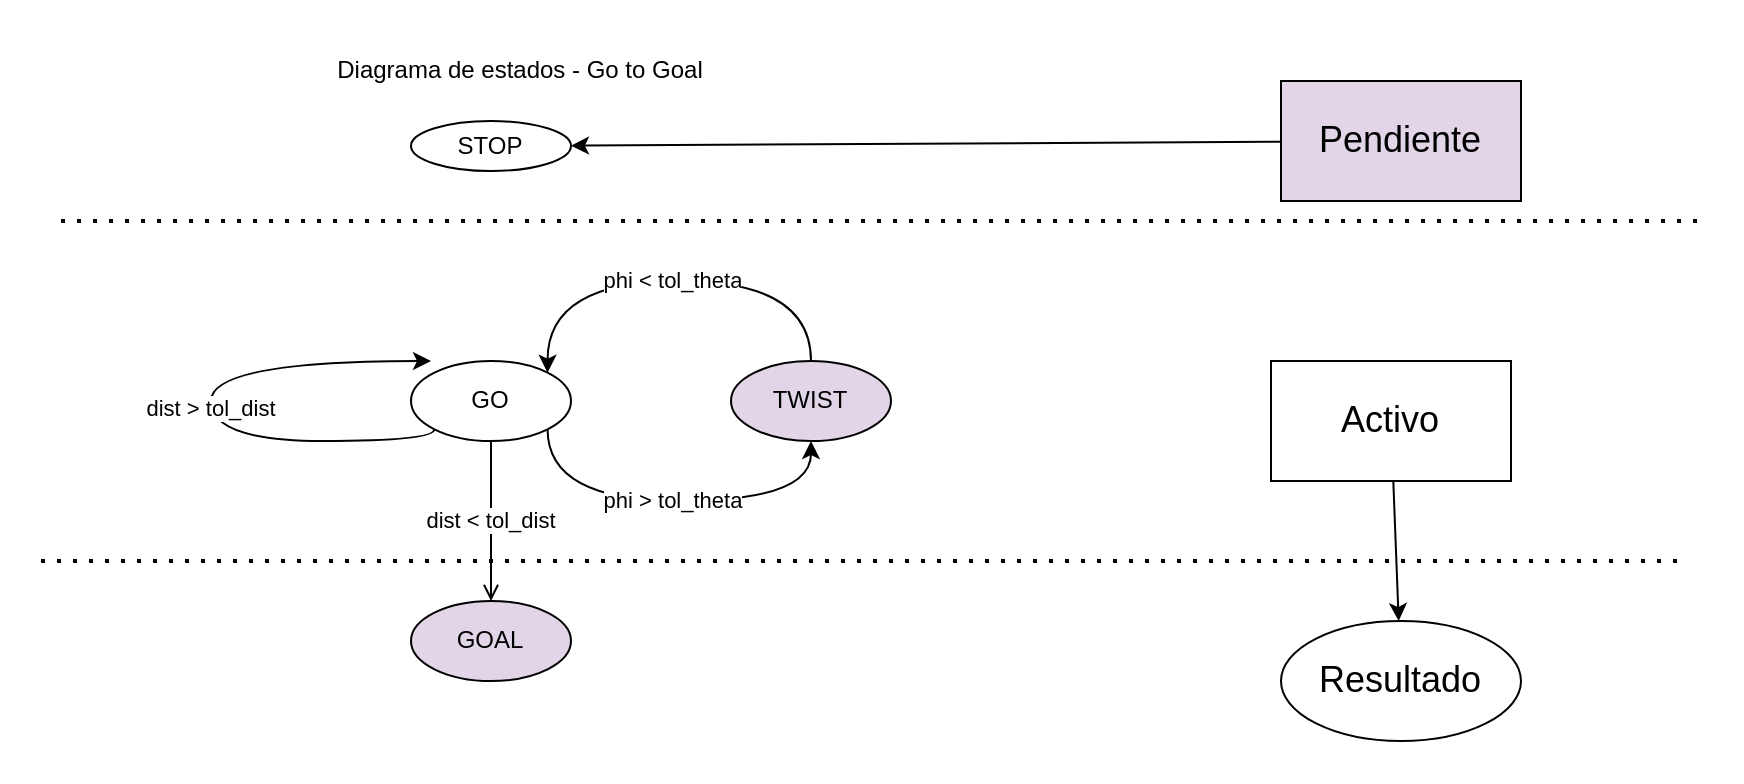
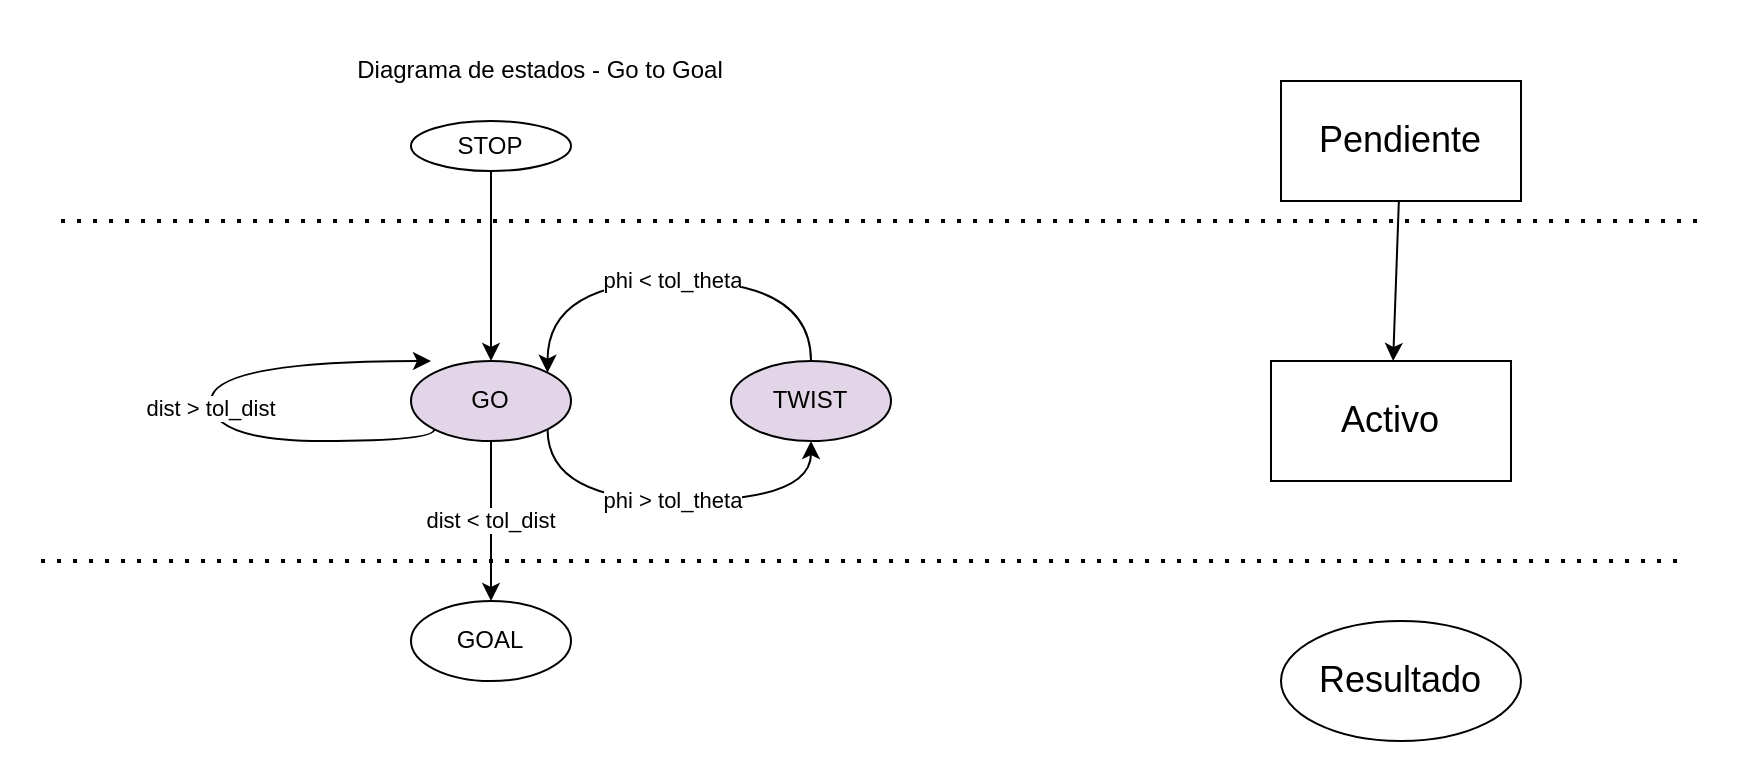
- <mxCell id="11" value="Diagrama de estados - Go to Goal" style="text;strokeColor=none;align=center;fillColor=none;html=1;verticalAlign=middle;whiteSpace=wrap;rounded=0;" parent="1" vertex="1"><mxGeometry x="85" y="20" width="350" height="30" as="geometry" /></mxCell>
+ <mxCell id="11" value="Diagrama de estados - Go to Goal" style="text;strokeColor=none;align=center;fillColor=none;html=1;verticalAlign=middle;whiteSpace=wrap;rounded=0;" parent="1" vertex="1"><mxGeometry x="95" y="20" width="350" height="30" as="geometry" /></mxCell>
- <mxCell id="15" value="&lt;font style=&quot;font-size: 18px;&quot;&gt;Pendiente&lt;/font&gt;" style="rounded=0;whiteSpace=wrap;html=1;fillColor=#e1d5e7;" vertex="1" parent="1"><mxGeometry x="640" y="40" width="120" height="60" as="geometry" /></mxCell>
+ <mxCell id="15" value="&lt;font style=&quot;font-size: 18px;&quot;&gt;Pendiente&lt;/font&gt;" style="rounded=0;whiteSpace=wrap;html=1;" vertex="1" parent="1"><mxGeometry x="640" y="40" width="120" height="60" as="geometry" /></mxCell>
- <mxCell id="14" value="" style="edgeStyle=none;html=1;" edge="1" parent="1" source="15" target="3"><mxGeometry relative="1" as="geometry" /></mxCell>
+ <mxCell id="14" value="" style="edgeStyle=none;html=1;" edge="1" parent="1" source="15" target="17"><mxGeometry relative="1" as="geometry" /></mxCell>
+ <mxCell id="2" value="" style="edgeStyle=none;html=1;" parent="1" source="3" target="6" edge="1"><mxGeometry relative="1" as="geometry" /></mxCell>
- <mxCell id="6" value="GO" style="ellipse;whiteSpace=wrap;html=1;" parent="1" vertex="1"><mxGeometry x="205" y="180" width="80" height="40" as="geometry" /></mxCell>
+ <mxCell id="6" value="GO" style="ellipse;whiteSpace=wrap;html=1;fillColor=#e1d5e7;" parent="1" vertex="1"><mxGeometry x="205" y="180" width="80" height="40" as="geometry" /></mxCell>
- <mxCell id="16" value="" style="edgeStyle=none;html=1;" edge="1" parent="1" source="17" target="18"><mxGeometry relative="1" as="geometry" /></mxCell>
- <mxCell id="4" value="dist &amp;lt; tol_dist" style="edgeStyle=none;html=1;endArrow=open;" parent="1" source="6" target="9" edge="1"><mxGeometry relative="1" as="geometry" /></mxCell>
+ <mxCell id="4" value="dist &amp;lt; tol_dist" style="edgeStyle=none;html=1;" parent="1" source="6" target="9" edge="1"><mxGeometry relative="1" as="geometry" /></mxCell>
- <mxCell id="9" value="GOAL" style="ellipse;whiteSpace=wrap;html=1;fillColor=#e1d5e7;" parent="1" vertex="1"><mxGeometry x="205" y="300" width="80" height="40" as="geometry" /></mxCell>
+ <mxCell id="9" value="GOAL" style="ellipse;whiteSpace=wrap;html=1;" parent="1" vertex="1"><mxGeometry x="205" y="300" width="80" height="40" as="geometry" /></mxCell>
